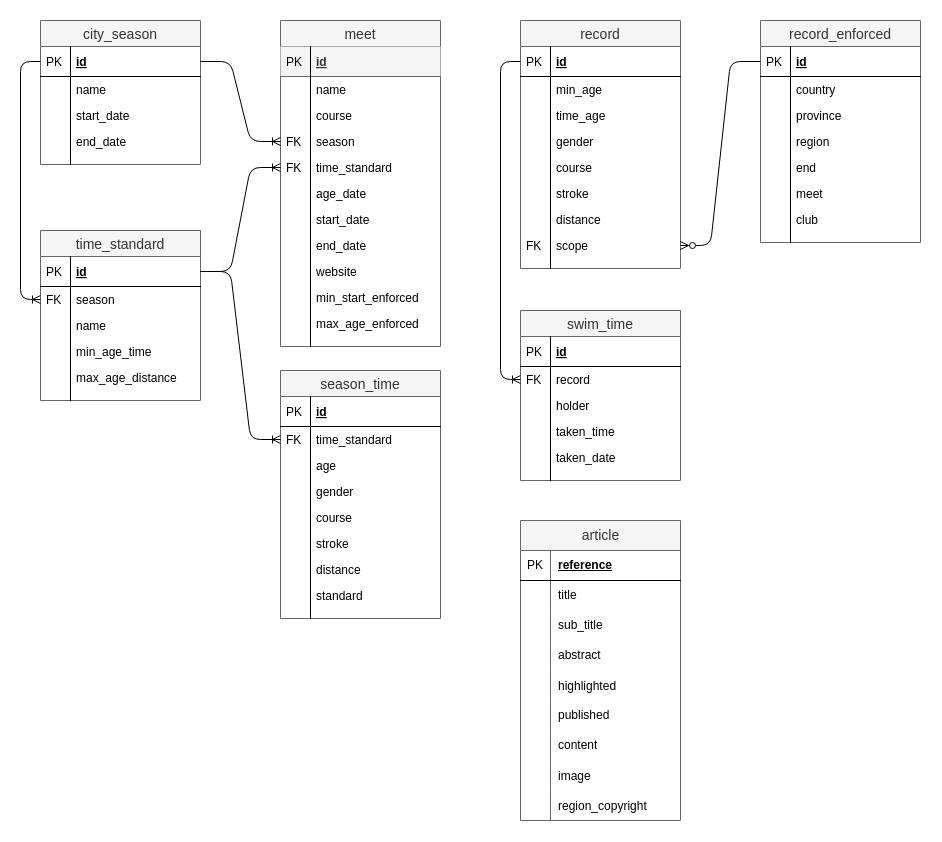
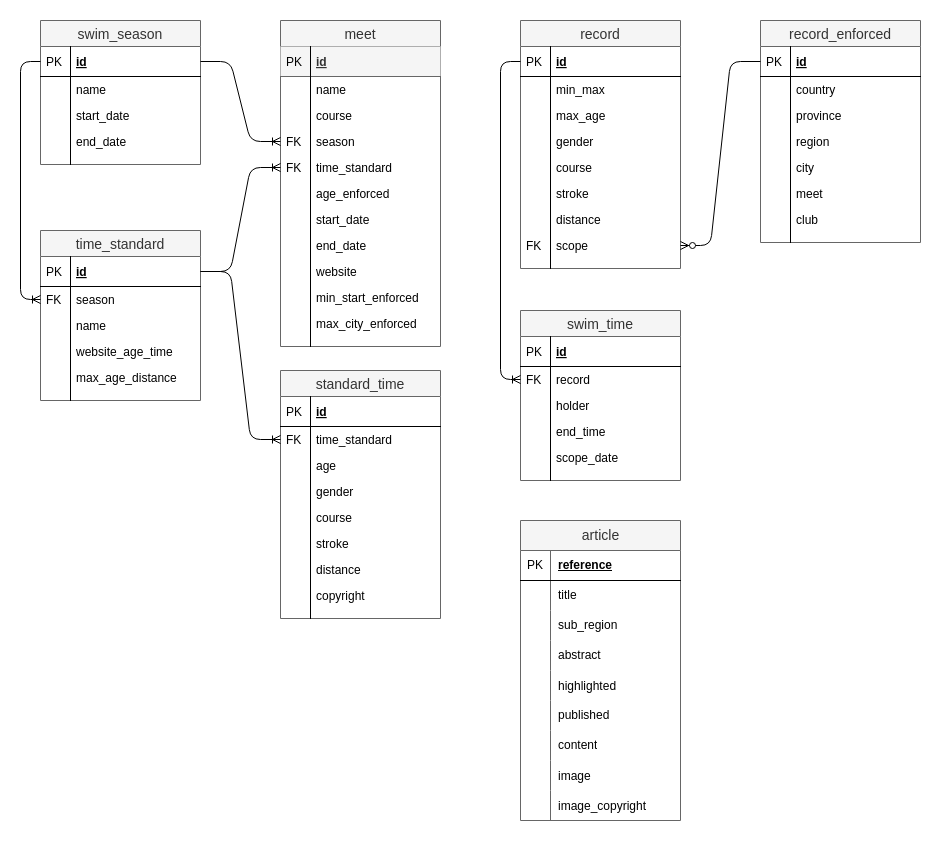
- <mxCell id="2" value="city_season" style="swimlane;fontStyle=0;childLayout=stackLayout;horizontal=1;startSize=26;fillColor=#f5f5f5;horizontalStack=0;resizeParent=1;resizeParentMax=0;resizeLast=0;collapsible=1;marginBottom=0;swimlaneFillColor=#ffffff;align=center;fontSize=14;fontColor=#333333;strokeColor=#666666;" parent="1" vertex="1"><mxGeometry x="40" y="20" width="160" height="144" as="geometry" /></mxCell>
+ <mxCell id="2" value="swim_season" style="swimlane;fontStyle=0;childLayout=stackLayout;horizontal=1;startSize=26;fillColor=#f5f5f5;horizontalStack=0;resizeParent=1;resizeParentMax=0;resizeLast=0;collapsible=1;marginBottom=0;swimlaneFillColor=#ffffff;align=center;fontSize=14;fontColor=#333333;strokeColor=#666666;" parent="1" vertex="1"><mxGeometry x="40" y="20" width="160" height="144" as="geometry" /></mxCell>
- <mxCell id="77" value="min_age" style="shape=partialRectangle;top=0;left=0;right=0;bottom=0;align=left;verticalAlign=top;fillColor=none;spacingLeft=34;spacingRight=4;overflow=hidden;rotatable=0;points=[[0,0.5],[1,0.5]];portConstraint=eastwest;dropTarget=0;fontSize=12;" parent="74" vertex="1"><mxGeometry y="56" width="160" height="26" as="geometry" /></mxCell>
+ <mxCell id="77" value="min_max" style="shape=partialRectangle;top=0;left=0;right=0;bottom=0;align=left;verticalAlign=top;fillColor=none;spacingLeft=34;spacingRight=4;overflow=hidden;rotatable=0;points=[[0,0.5],[1,0.5]];portConstraint=eastwest;dropTarget=0;fontSize=12;" parent="74" vertex="1"><mxGeometry y="56" width="160" height="26" as="geometry" /></mxCell>
- <mxCell id="79" value="time_age" style="shape=partialRectangle;top=0;left=0;right=0;bottom=0;align=left;verticalAlign=top;fillColor=none;spacingLeft=34;spacingRight=4;overflow=hidden;rotatable=0;points=[[0,0.5],[1,0.5]];portConstraint=eastwest;dropTarget=0;fontSize=12;" parent="74" vertex="1"><mxGeometry y="82" width="160" height="26" as="geometry" /></mxCell>
+ <mxCell id="79" value="max_age" style="shape=partialRectangle;top=0;left=0;right=0;bottom=0;align=left;verticalAlign=top;fillColor=none;spacingLeft=34;spacingRight=4;overflow=hidden;rotatable=0;points=[[0,0.5],[1,0.5]];portConstraint=eastwest;dropTarget=0;fontSize=12;" parent="74" vertex="1"><mxGeometry y="82" width="160" height="26" as="geometry" /></mxCell>
- <mxCell id="116" value="end" style="shape=partialRectangle;top=0;left=0;right=0;bottom=0;align=left;verticalAlign=top;fillColor=none;spacingLeft=34;spacingRight=4;overflow=hidden;rotatable=0;points=[[0,0.5],[1,0.5]];portConstraint=eastwest;dropTarget=0;fontSize=12;" parent="107" vertex="1"><mxGeometry y="134" width="160" height="26" as="geometry" /></mxCell>
+ <mxCell id="116" value="city" style="shape=partialRectangle;top=0;left=0;right=0;bottom=0;align=left;verticalAlign=top;fillColor=none;spacingLeft=34;spacingRight=4;overflow=hidden;rotatable=0;points=[[0,0.5],[1,0.5]];portConstraint=eastwest;dropTarget=0;fontSize=12;" parent="107" vertex="1"><mxGeometry y="134" width="160" height="26" as="geometry" /></mxCell>
- <mxCell id="56" value="age_date" style="shape=partialRectangle;top=0;left=0;right=0;bottom=0;align=left;verticalAlign=top;fillColor=none;spacingLeft=34;spacingRight=4;overflow=hidden;rotatable=0;points=[[0,0.5],[1,0.5]];portConstraint=eastwest;dropTarget=0;fontSize=12;" parent="45" vertex="1"><mxGeometry y="160" width="160" height="26" as="geometry" /></mxCell>
+ <mxCell id="56" value="age_enforced" style="shape=partialRectangle;top=0;left=0;right=0;bottom=0;align=left;verticalAlign=top;fillColor=none;spacingLeft=34;spacingRight=4;overflow=hidden;rotatable=0;points=[[0,0.5],[1,0.5]];portConstraint=eastwest;dropTarget=0;fontSize=12;" parent="45" vertex="1"><mxGeometry y="160" width="160" height="26" as="geometry" /></mxCell>
- <mxCell id="66" value="max_age_enforced" style="shape=partialRectangle;top=0;left=0;right=0;bottom=0;align=left;verticalAlign=top;fillColor=none;spacingLeft=34;spacingRight=4;overflow=hidden;rotatable=0;points=[[0,0.5],[1,0.5]];portConstraint=eastwest;dropTarget=0;fontSize=12;" parent="45" vertex="1"><mxGeometry y="290" width="160" height="26" as="geometry" /></mxCell>
+ <mxCell id="66" value="max_city_enforced" style="shape=partialRectangle;top=0;left=0;right=0;bottom=0;align=left;verticalAlign=top;fillColor=none;spacingLeft=34;spacingRight=4;overflow=hidden;rotatable=0;points=[[0,0.5],[1,0.5]];portConstraint=eastwest;dropTarget=0;fontSize=12;" parent="45" vertex="1"><mxGeometry y="290" width="160" height="26" as="geometry" /></mxCell>
- <mxCell id="20" value="min_age_time" style="shape=partialRectangle;top=0;left=0;right=0;bottom=0;align=left;verticalAlign=top;fillColor=none;spacingLeft=34;spacingRight=4;overflow=hidden;rotatable=0;points=[[0,0.5],[1,0.5]];portConstraint=eastwest;dropTarget=0;fontSize=12;" parent="13" vertex="1"><mxGeometry y="108" width="160" height="26" as="geometry" /></mxCell>
+ <mxCell id="20" value="website_age_time" style="shape=partialRectangle;top=0;left=0;right=0;bottom=0;align=left;verticalAlign=top;fillColor=none;spacingLeft=34;spacingRight=4;overflow=hidden;rotatable=0;points=[[0,0.5],[1,0.5]];portConstraint=eastwest;dropTarget=0;fontSize=12;" parent="13" vertex="1"><mxGeometry y="108" width="160" height="26" as="geometry" /></mxCell>
- <mxCell id="26" value="season_time" style="swimlane;fontStyle=0;childLayout=stackLayout;horizontal=1;startSize=26;fillColor=#f5f5f5;horizontalStack=0;resizeParent=1;resizeParentMax=0;resizeLast=0;collapsible=1;marginBottom=0;swimlaneFillColor=#ffffff;align=center;fontSize=14;fontColor=#333333;strokeColor=#666666;" parent="1" vertex="1"><mxGeometry x="280" y="370" width="160" height="248" as="geometry" /></mxCell>
+ <mxCell id="26" value="standard_time" style="swimlane;fontStyle=0;childLayout=stackLayout;horizontal=1;startSize=26;fillColor=#f5f5f5;horizontalStack=0;resizeParent=1;resizeParentMax=0;resizeLast=0;collapsible=1;marginBottom=0;swimlaneFillColor=#ffffff;align=center;fontSize=14;fontColor=#333333;strokeColor=#666666;" parent="1" vertex="1"><mxGeometry x="280" y="370" width="160" height="248" as="geometry" /></mxCell>
- <mxCell id="100" value="taken_time" style="shape=partialRectangle;top=0;left=0;right=0;bottom=0;align=left;verticalAlign=top;fillColor=none;spacingLeft=34;spacingRight=4;overflow=hidden;rotatable=0;points=[[0,0.5],[1,0.5]];portConstraint=eastwest;dropTarget=0;fontSize=12;" parent="93" vertex="1"><mxGeometry y="108" width="160" height="26" as="geometry" /></mxCell>
+ <mxCell id="100" value="end_time" style="shape=partialRectangle;top=0;left=0;right=0;bottom=0;align=left;verticalAlign=top;fillColor=none;spacingLeft=34;spacingRight=4;overflow=hidden;rotatable=0;points=[[0,0.5],[1,0.5]];portConstraint=eastwest;dropTarget=0;fontSize=12;" parent="93" vertex="1"><mxGeometry y="108" width="160" height="26" as="geometry" /></mxCell>
- <mxCell id="102" value="taken_date" style="shape=partialRectangle;top=0;left=0;right=0;bottom=0;align=left;verticalAlign=top;fillColor=none;spacingLeft=34;spacingRight=4;overflow=hidden;rotatable=0;points=[[0,0.5],[1,0.5]];portConstraint=eastwest;dropTarget=0;fontSize=12;" parent="93" vertex="1"><mxGeometry y="134" width="160" height="26" as="geometry" /></mxCell>
+ <mxCell id="102" value="scope_date" style="shape=partialRectangle;top=0;left=0;right=0;bottom=0;align=left;verticalAlign=top;fillColor=none;spacingLeft=34;spacingRight=4;overflow=hidden;rotatable=0;points=[[0,0.5],[1,0.5]];portConstraint=eastwest;dropTarget=0;fontSize=12;" parent="93" vertex="1"><mxGeometry y="134" width="160" height="26" as="geometry" /></mxCell>
- <mxCell id="41" value="standard" style="shape=partialRectangle;top=0;left=0;right=0;bottom=0;align=left;verticalAlign=top;fillColor=none;spacingLeft=34;spacingRight=4;overflow=hidden;rotatable=0;points=[[0,0.5],[1,0.5]];portConstraint=eastwest;dropTarget=0;fontSize=12;" parent="26" vertex="1"><mxGeometry y="212" width="160" height="26" as="geometry" /></mxCell>
+ <mxCell id="41" value="copyright" style="shape=partialRectangle;top=0;left=0;right=0;bottom=0;align=left;verticalAlign=top;fillColor=none;spacingLeft=34;spacingRight=4;overflow=hidden;rotatable=0;points=[[0,0.5],[1,0.5]];portConstraint=eastwest;dropTarget=0;fontSize=12;" parent="26" vertex="1"><mxGeometry y="212" width="160" height="26" as="geometry" /></mxCell>
- <mxCell id="134" value="sub_title" style="shape=partialRectangle;connectable=0;fillColor=none;top=0;left=0;bottom=0;right=0;align=left;spacingLeft=6;fontStyle=0;overflow=hidden;whiteSpace=wrap;html=1;" vertex="1" parent="132"><mxGeometry x="30" width="130" height="30" as="geometry"><mxRectangle width="130" height="30" as="alternateBounds" /></mxGeometry></mxCell>
+ <mxCell id="134" value="sub_region" style="shape=partialRectangle;connectable=0;fillColor=none;top=0;left=0;bottom=0;right=0;align=left;spacingLeft=6;fontStyle=0;overflow=hidden;whiteSpace=wrap;html=1;" vertex="1" parent="132"><mxGeometry x="30" width="130" height="30" as="geometry"><mxRectangle width="130" height="30" as="alternateBounds" /></mxGeometry></mxCell>
- <mxCell id="152" value="region_copyright" style="shape=partialRectangle;connectable=0;fillColor=none;top=0;left=0;bottom=0;right=0;align=left;spacingLeft=6;overflow=hidden;" parent="150" vertex="1"><mxGeometry x="30" width="130" height="30" as="geometry"><mxRectangle width="130" height="30" as="alternateBounds" /></mxGeometry></mxCell>
+ <mxCell id="152" value="image_copyright" style="shape=partialRectangle;connectable=0;fillColor=none;top=0;left=0;bottom=0;right=0;align=left;spacingLeft=6;overflow=hidden;" parent="150" vertex="1"><mxGeometry x="30" width="130" height="30" as="geometry"><mxRectangle width="130" height="30" as="alternateBounds" /></mxGeometry></mxCell>
